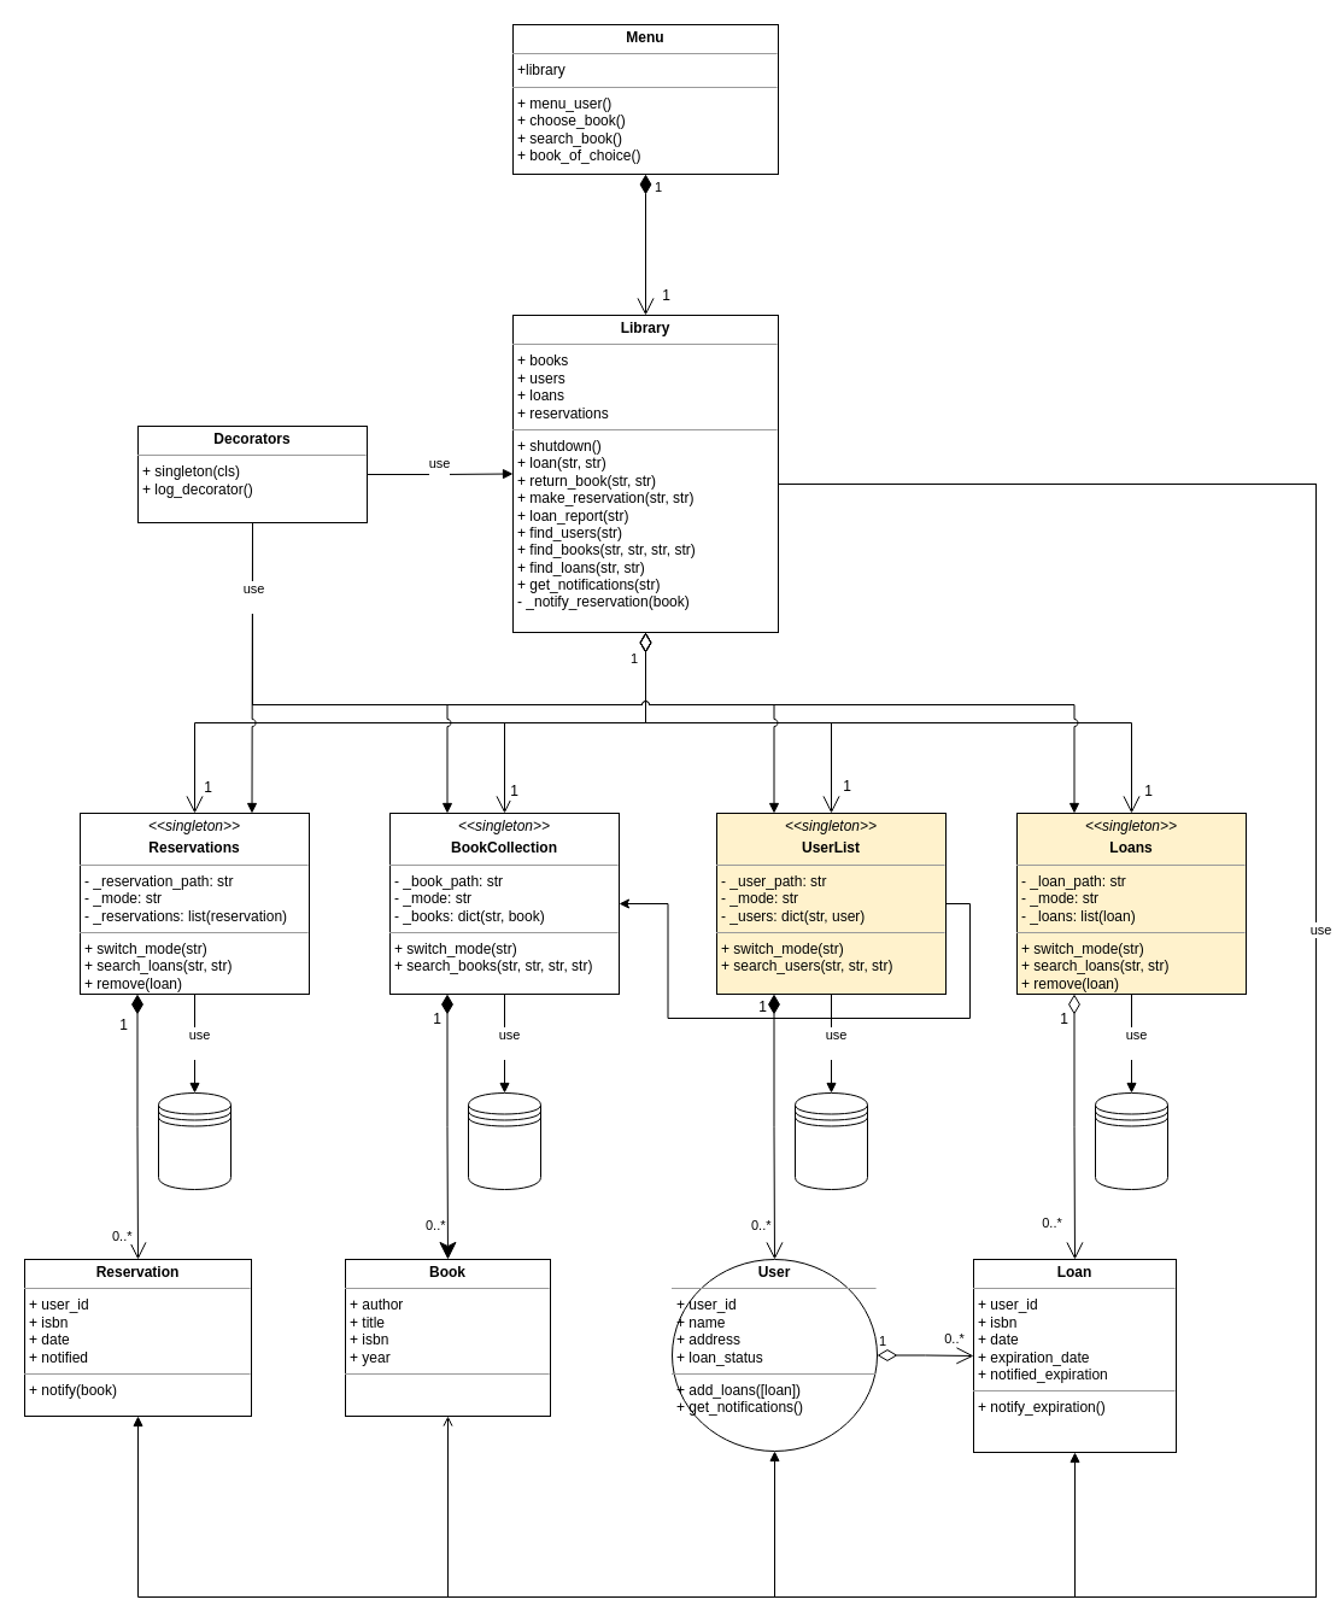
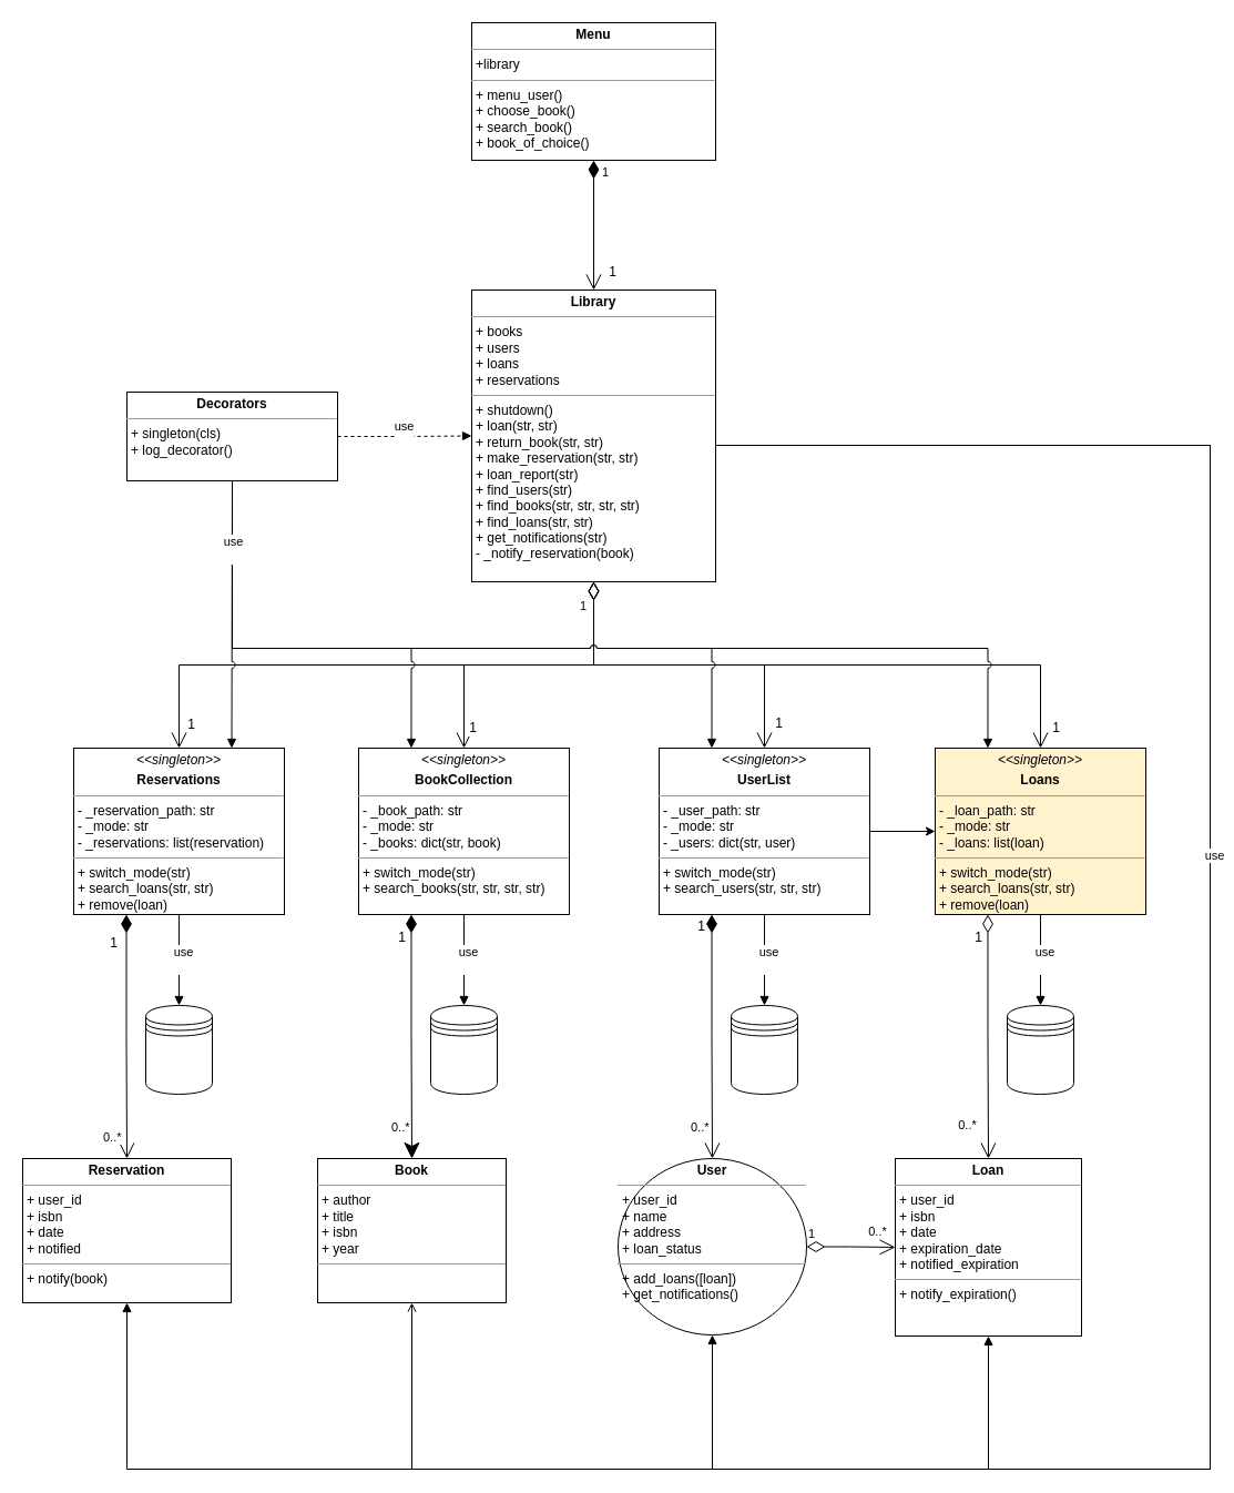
- <mxCell id="48" value="" style="endArrow=block;endFill=1;html=1;edgeStyle=orthogonalEdgeStyle;align=left;verticalAlign=top;rounded=0;exitX=1;exitY=0.5;exitDx=0;exitDy=0;entryX=0;entryY=0.5;entryDx=0;entryDy=0;" edge="1" parent="1" source="5" target="2"><mxGeometry x="-1" relative="1" as="geometry"><mxPoint x="155.47" y="244" as="sourcePoint" /><mxPoint x="190.47" y="364" as="targetPoint" /></mxGeometry></mxCell>
+ <mxCell id="48" value="" style="endArrow=block;endFill=1;html=1;edgeStyle=orthogonalEdgeStyle;align=left;verticalAlign=top;rounded=0;exitX=1;exitY=0.5;exitDx=0;exitDy=0;entryX=0;entryY=0.5;entryDx=0;entryDy=0;dashed=1;" edge="1" parent="1" source="5" target="2"><mxGeometry x="-1" relative="1" as="geometry"><mxPoint x="155.47" y="244" as="sourcePoint" /><mxPoint x="190.47" y="364" as="targetPoint" /></mxGeometry></mxCell>
- <mxCell id="13" value="&lt;p style=&quot;margin:0px;margin-top:4px;text-align:center;&quot;&gt;&lt;i&gt;&amp;lt;&amp;lt;singleton&amp;gt;&amp;gt;&lt;/i&gt;&lt;b style=&quot;background-color: initial;&quot;&gt;&lt;br&gt;&lt;/b&gt;&lt;/p&gt;&lt;p style=&quot;margin:0px;margin-top:4px;text-align:center;&quot;&gt;&lt;b style=&quot;background-color: initial;&quot;&gt;UserList&lt;/b&gt;&lt;/p&gt;&lt;hr size=&quot;1&quot;&gt;&lt;p style=&quot;margin: 0px 0px 0px 4px;&quot;&gt;- _user_path: str&lt;br&gt;- _mode: str&lt;/p&gt;&lt;p style=&quot;margin: 0px 0px 0px 4px;&quot;&gt;- _users: dict(str, user)&lt;/p&gt;&lt;hr size=&quot;1&quot;&gt;&lt;p style=&quot;margin:0px;margin-left:4px;&quot;&gt;&lt;span style=&quot;background-color: initial;&quot;&gt;+ switch_mode(str)&lt;/span&gt;&lt;br&gt;&lt;/p&gt;&lt;p style=&quot;margin: 0px 0px 0px 4px;&quot;&gt;+ search_users(str, str, str)&lt;/p&gt;" style="verticalAlign=top;align=left;overflow=fill;fontSize=12;fontFamily=Helvetica;html=1;rounded=0;shadow=0;comic=0;labelBackgroundColor=none;strokeWidth=1;fillColor=#fff2cc;" vertex="1" parent="1"><mxGeometry x="594" y="674" width="190" height="150" as="geometry" /></mxCell>
+ <mxCell id="13" value="&lt;p style=&quot;margin:0px;margin-top:4px;text-align:center;&quot;&gt;&lt;i&gt;&amp;lt;&amp;lt;singleton&amp;gt;&amp;gt;&lt;/i&gt;&lt;b style=&quot;background-color: initial;&quot;&gt;&lt;br&gt;&lt;/b&gt;&lt;/p&gt;&lt;p style=&quot;margin:0px;margin-top:4px;text-align:center;&quot;&gt;&lt;b style=&quot;background-color: initial;&quot;&gt;UserList&lt;/b&gt;&lt;/p&gt;&lt;hr size=&quot;1&quot;&gt;&lt;p style=&quot;margin: 0px 0px 0px 4px;&quot;&gt;- _user_path: str&lt;br&gt;- _mode: str&lt;/p&gt;&lt;p style=&quot;margin: 0px 0px 0px 4px;&quot;&gt;- _users: dict(str, user)&lt;/p&gt;&lt;hr size=&quot;1&quot;&gt;&lt;p style=&quot;margin:0px;margin-left:4px;&quot;&gt;&lt;span style=&quot;background-color: initial;&quot;&gt;+ switch_mode(str)&lt;/span&gt;&lt;br&gt;&lt;/p&gt;&lt;p style=&quot;margin: 0px 0px 0px 4px;&quot;&gt;+ search_users(str, str, str)&lt;/p&gt;" style="verticalAlign=top;align=left;overflow=fill;fontSize=12;fontFamily=Helvetica;html=1;rounded=0;shadow=0;comic=0;labelBackgroundColor=none;strokeWidth=1" vertex="1" parent="1"><mxGeometry x="594" y="674" width="190" height="150" as="geometry" /></mxCell>
- <mxCell id="12" style="edgeStyle=orthogonalEdgeStyle;rounded=0;orthogonalLoop=1;jettySize=auto;html=1;exitX=1;exitY=0.5;exitDx=0;exitDy=0;" edge="1" parent="1" source="13" target="3"><mxGeometry relative="1" as="geometry" /></mxCell>
+ <mxCell id="12" style="edgeStyle=orthogonalEdgeStyle;rounded=0;orthogonalLoop=1;jettySize=auto;html=1;exitX=1;exitY=0.5;exitDx=0;exitDy=0;entryX=0;entryY=0.5;entryDx=0;entryDy=0;" edge="1" parent="1" source="13" target="14"><mxGeometry relative="1" as="geometry" /></mxCell>
